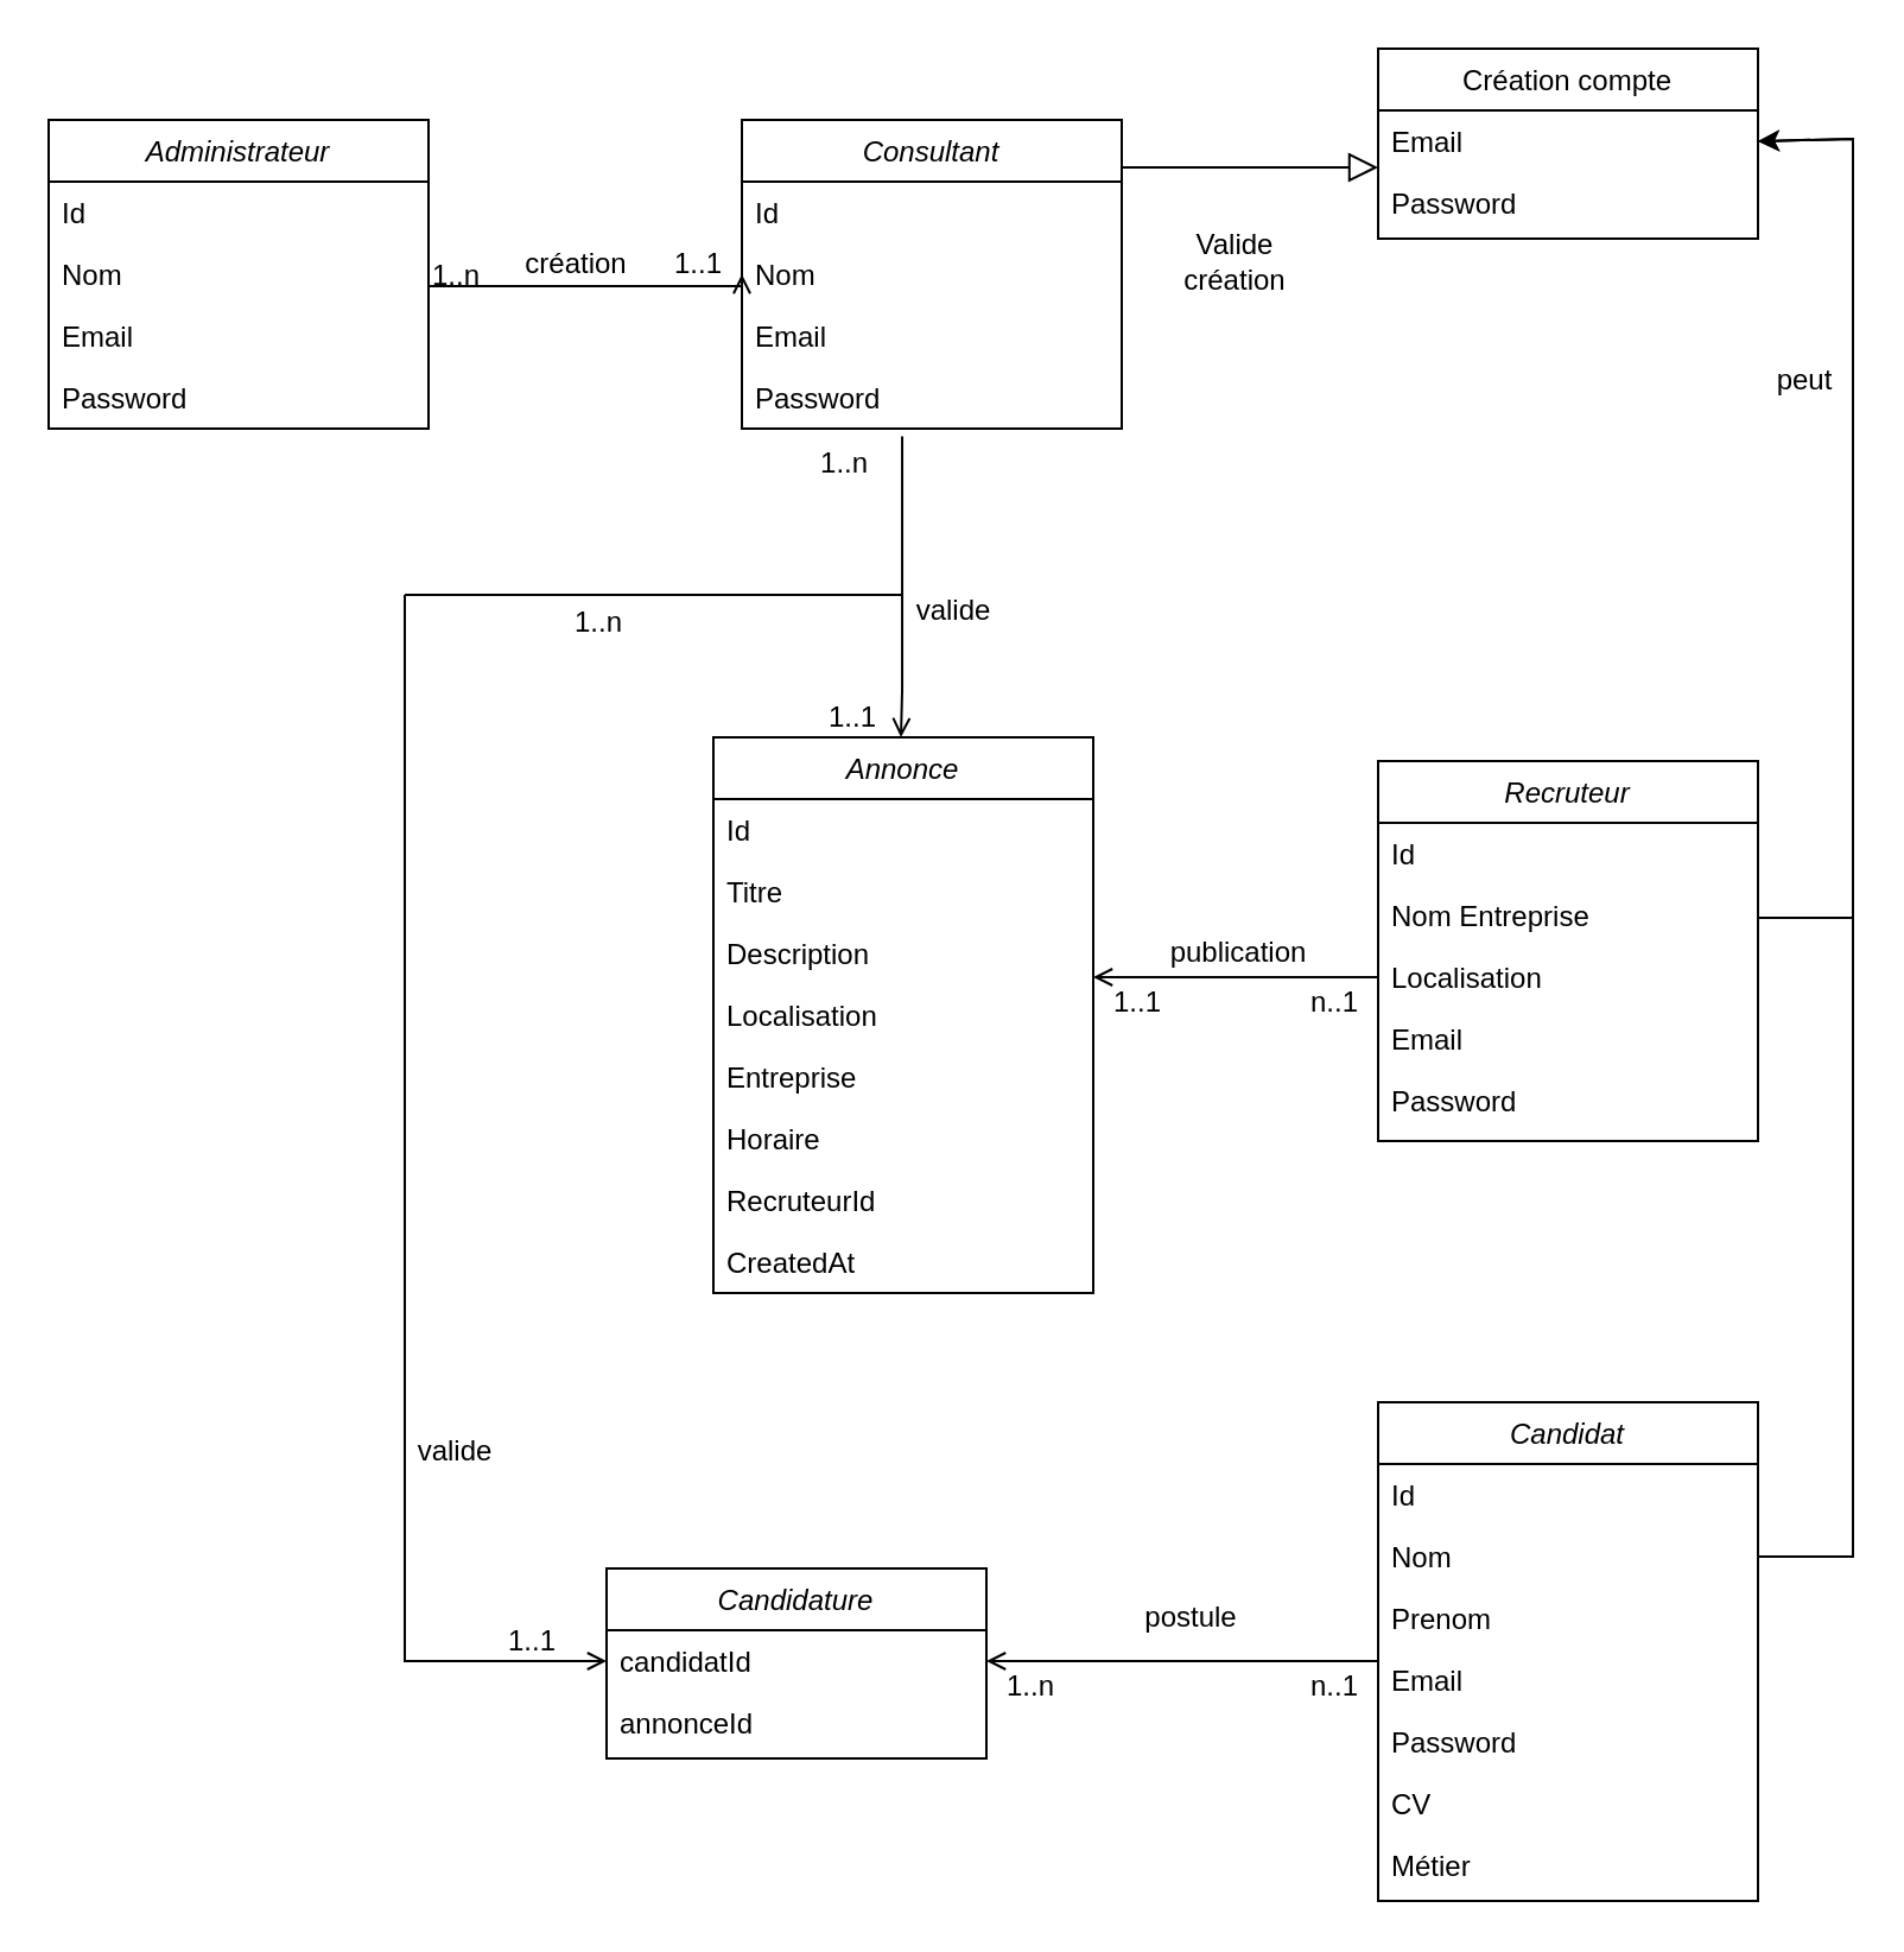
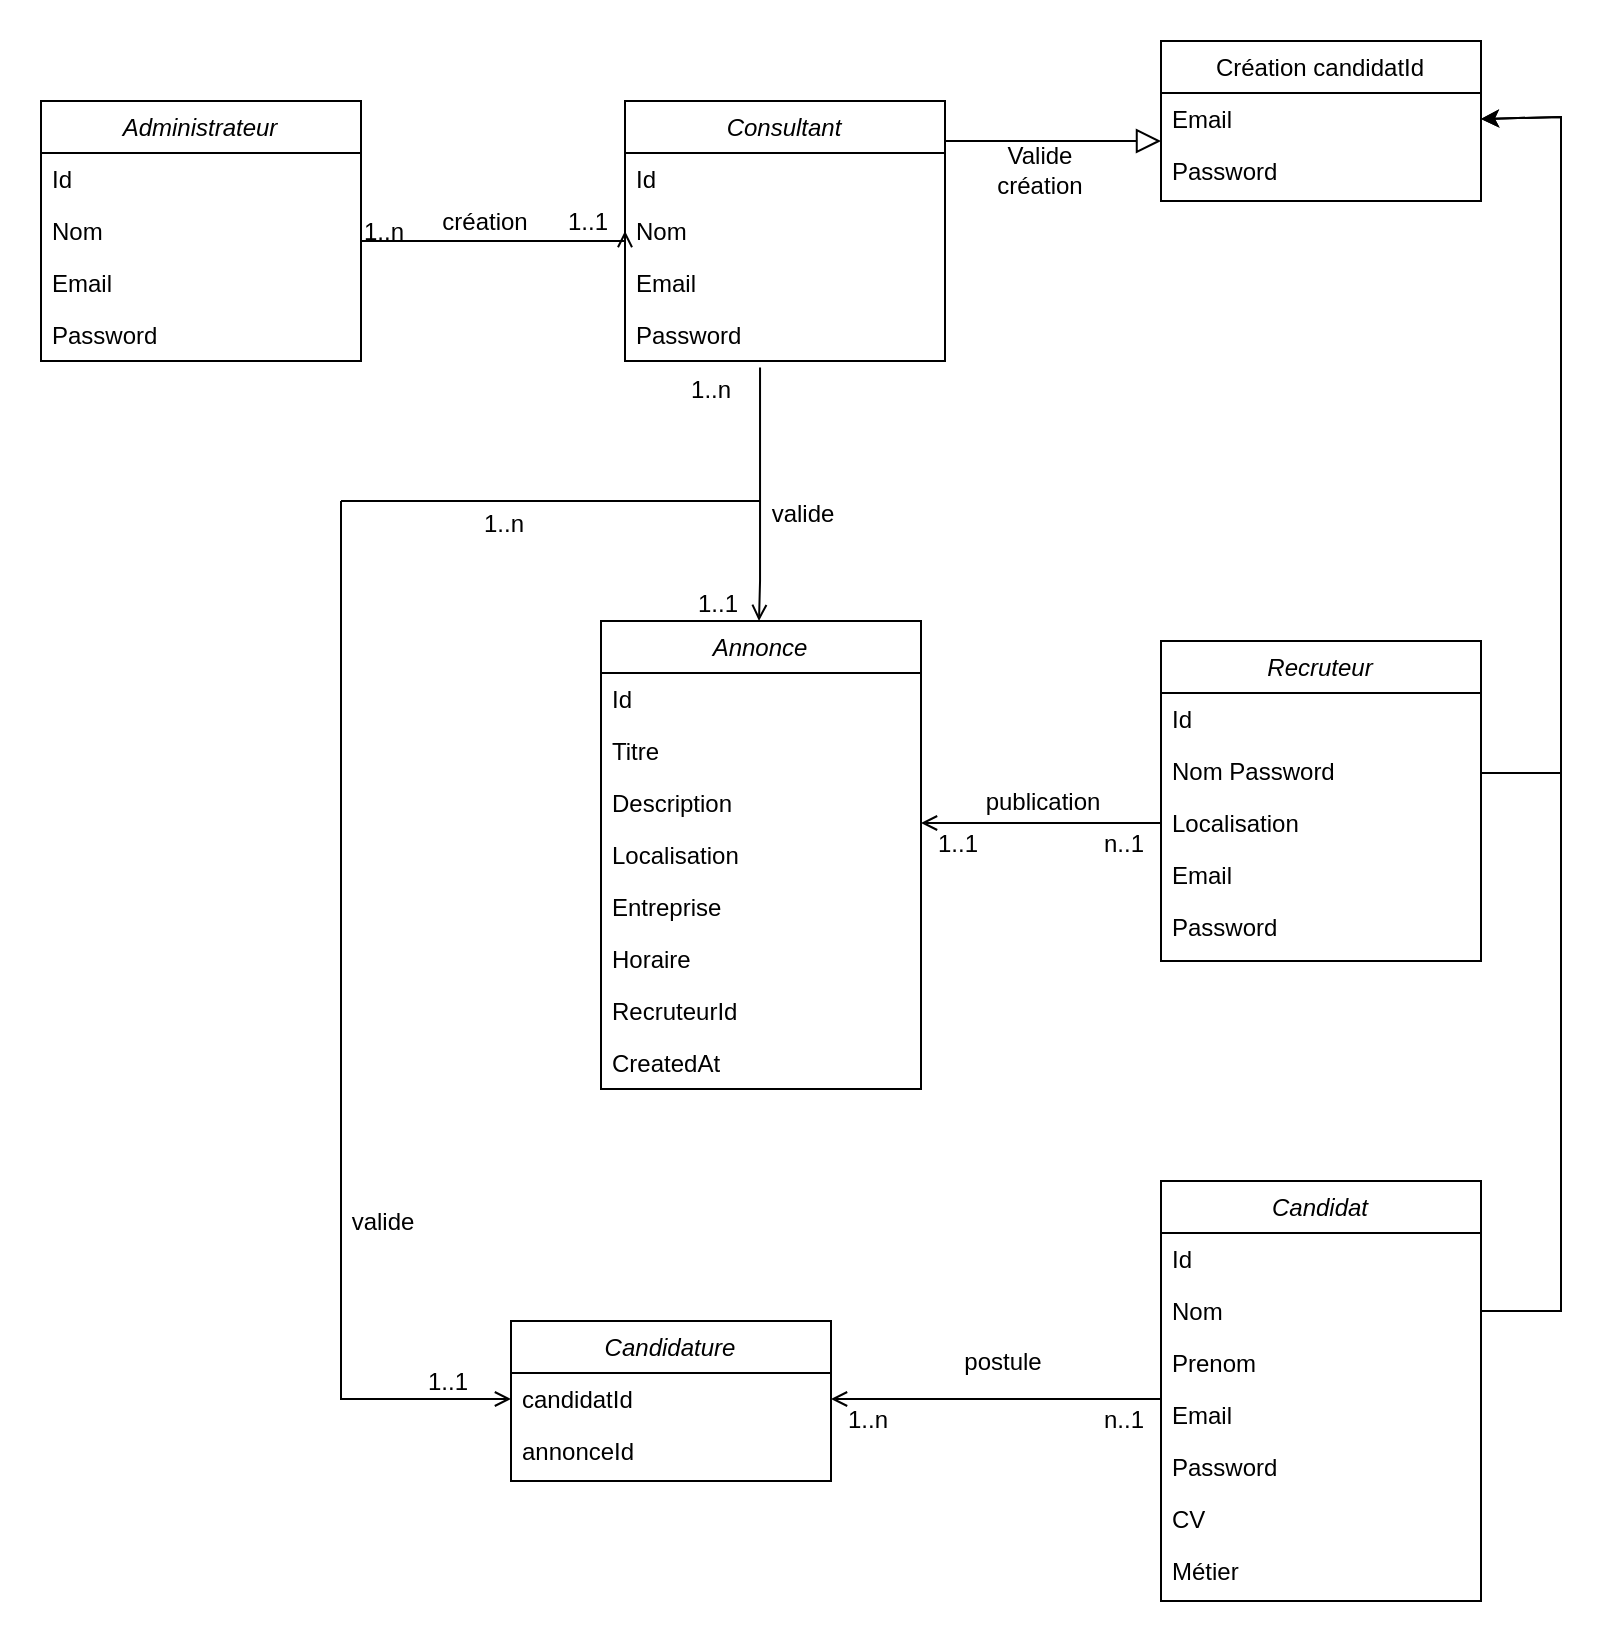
- <mxCell id="47" value="Création compte" style="swimlane;fontStyle=0;align=center;verticalAlign=top;childLayout=stackLayout;horizontal=1;startSize=26;horizontalStack=0;resizeParent=1;resizeLast=0;collapsible=1;marginBottom=0;rounded=0;shadow=0;strokeWidth=1;" parent="1" vertex="1"><mxGeometry x="580" y="20" width="160" height="80" as="geometry"><mxRectangle x="340" y="380" width="170" height="26" as="alternateBounds" /></mxGeometry></mxCell>
+ <mxCell id="47" value="Création candidatId" style="swimlane;fontStyle=0;align=center;verticalAlign=top;childLayout=stackLayout;horizontal=1;startSize=26;horizontalStack=0;resizeParent=1;resizeLast=0;collapsible=1;marginBottom=0;rounded=0;shadow=0;strokeWidth=1;" parent="1" vertex="1"><mxGeometry x="580" y="20" width="160" height="80" as="geometry"><mxRectangle x="340" y="380" width="170" height="26" as="alternateBounds" /></mxGeometry></mxCell>
- <mxCell id="51" value="Valide création" style="text;html=1;strokeColor=none;fillColor=none;align=center;verticalAlign=middle;whiteSpace=wrap;rounded=0;" parent="1" vertex="1"><mxGeometry x="490" y="95" width="60" height="30" as="geometry" /></mxCell>
+ <mxCell id="51" value="Valide création" style="text;html=1;strokeColor=none;fillColor=none;align=center;verticalAlign=middle;whiteSpace=wrap;rounded=0;" parent="1" vertex="1"><mxGeometry x="490" y="70" width="60" height="30" as="geometry" /></mxCell>
- <mxCell id="61" value="peut" style="text;html=1;strokeColor=none;fillColor=none;align=center;verticalAlign=middle;whiteSpace=wrap;rounded=0;" parent="1" vertex="1"><mxGeometry x="740" y="150" width="40" height="20" as="geometry" /></mxCell>
- <mxCell id="18" value="Nom Entreprise" style="text;align=left;verticalAlign=top;spacingLeft=4;spacingRight=4;overflow=hidden;rotatable=0;points=[[0,0.5],[1,0.5]];portConstraint=eastwest;rounded=0;shadow=0;html=0;" parent="16" vertex="1"><mxGeometry y="52" width="160" height="26" as="geometry" /></mxCell>
+ <mxCell id="18" value="Nom Password" style="text;align=left;verticalAlign=top;spacingLeft=4;spacingRight=4;overflow=hidden;rotatable=0;points=[[0,0.5],[1,0.5]];portConstraint=eastwest;rounded=0;shadow=0;html=0;" parent="16" vertex="1"><mxGeometry y="52" width="160" height="26" as="geometry" /></mxCell>
